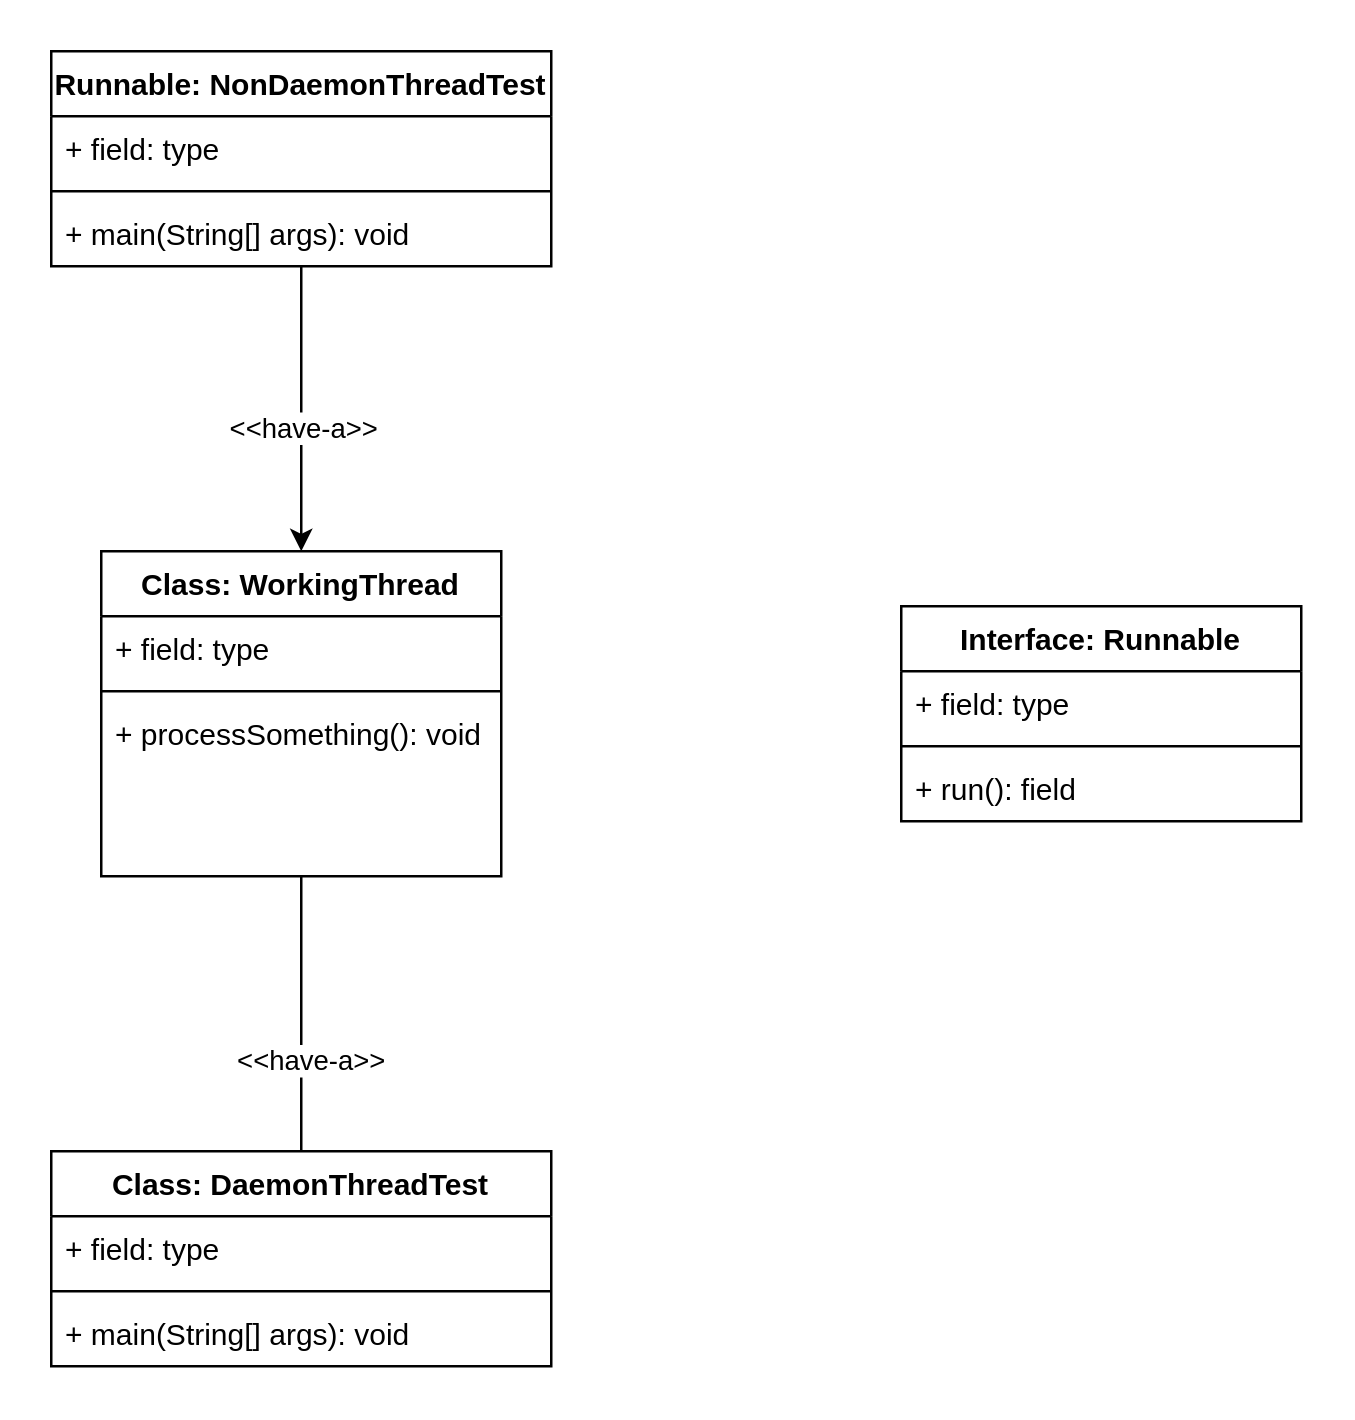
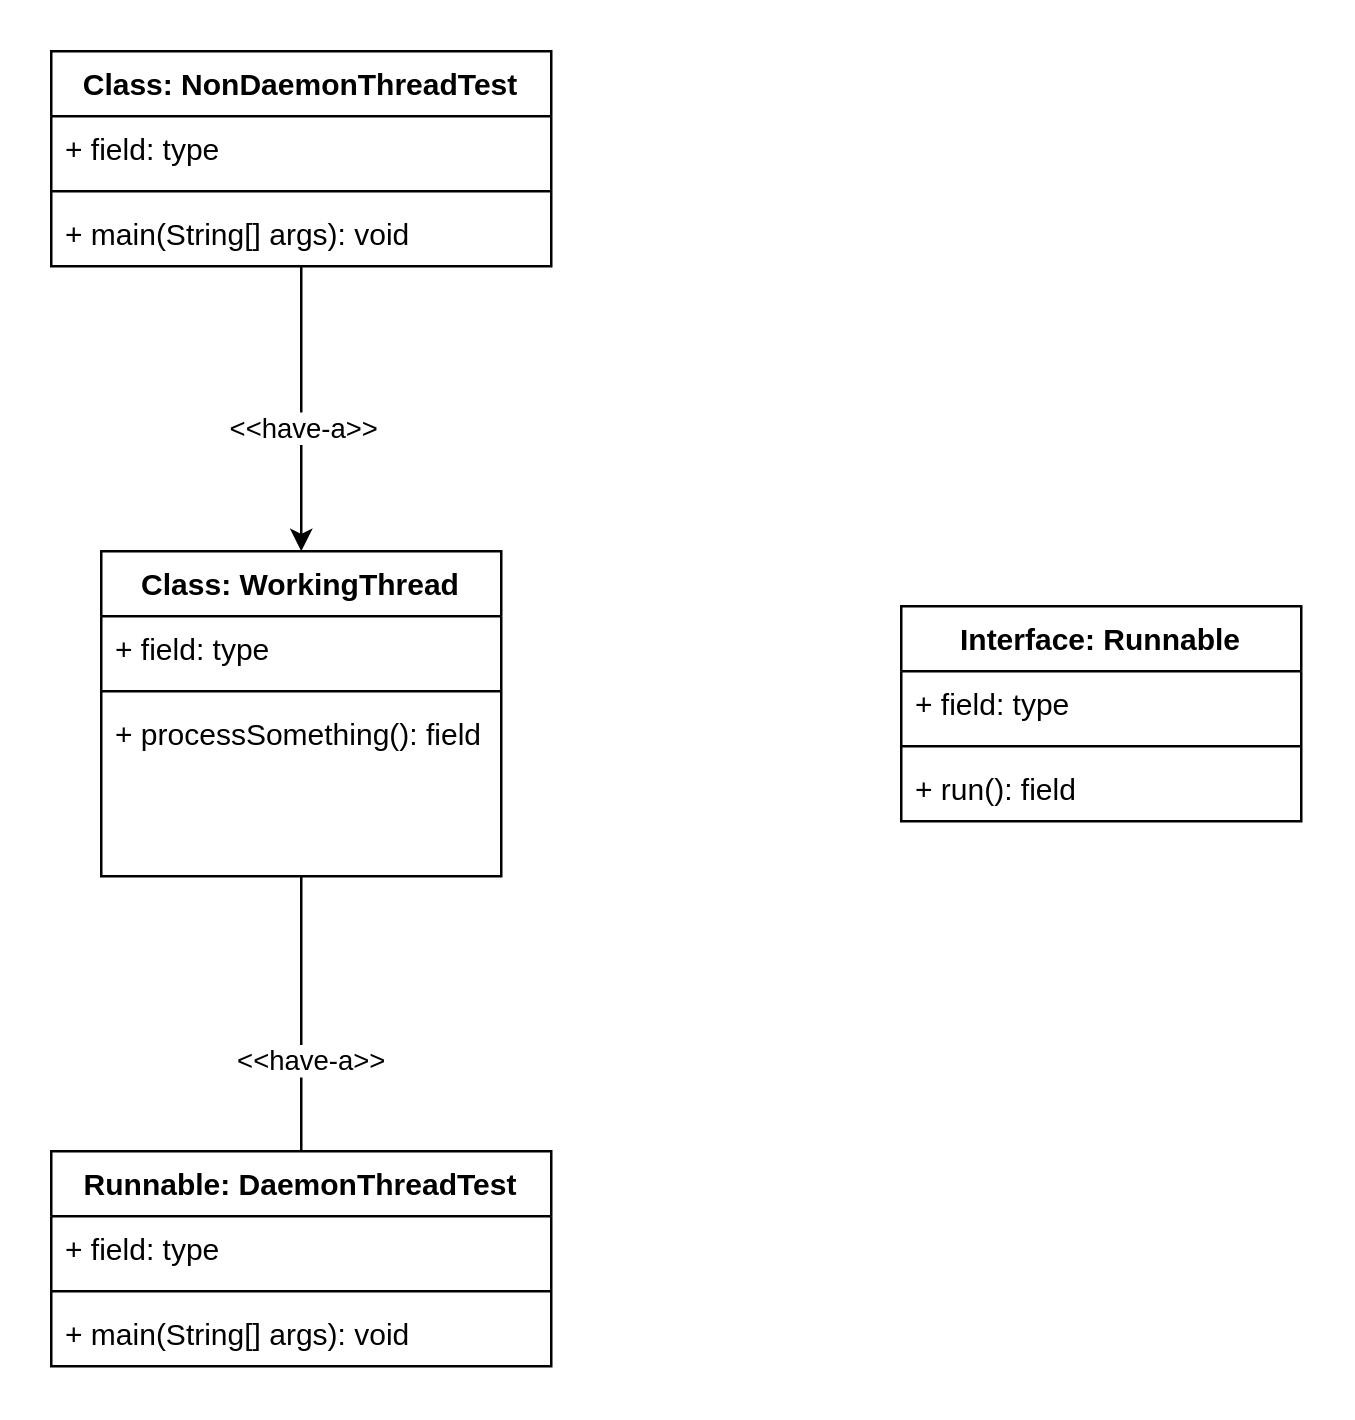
- <mxCell id="12" value="Runnable: NonDaemonThreadTest" style="swimlane;fontStyle=1;align=center;verticalAlign=top;childLayout=stackLayout;horizontal=1;startSize=26;horizontalStack=0;resizeParent=1;resizeParentMax=0;resizeLast=0;collapsible=1;marginBottom=0;" parent="1" vertex="1"><mxGeometry x="20" y="20" width="200" height="86" as="geometry" /></mxCell>
+ <mxCell id="12" value="Class: NonDaemonThreadTest" style="swimlane;fontStyle=1;align=center;verticalAlign=top;childLayout=stackLayout;horizontal=1;startSize=26;horizontalStack=0;resizeParent=1;resizeParentMax=0;resizeLast=0;collapsible=1;marginBottom=0;" parent="1" vertex="1"><mxGeometry x="20" y="20" width="200" height="86" as="geometry" /></mxCell>
- <mxCell id="5" value="+ processSomething(): void" style="text;strokeColor=none;fillColor=none;align=left;verticalAlign=top;spacingLeft=4;spacingRight=4;overflow=hidden;rotatable=0;points=[[0,0.5],[1,0.5]];portConstraint=eastwest;" parent="2" vertex="1"><mxGeometry y="60" width="160" height="70" as="geometry" /></mxCell>
+ <mxCell id="5" value="+ processSomething(): field" style="text;strokeColor=none;fillColor=none;align=left;verticalAlign=top;spacingLeft=4;spacingRight=4;overflow=hidden;rotatable=0;points=[[0,0.5],[1,0.5]];portConstraint=eastwest;" parent="2" vertex="1"><mxGeometry y="60" width="160" height="70" as="geometry" /></mxCell>
- <mxCell id="18" value="Class: DaemonThreadTest" style="swimlane;fontStyle=1;align=center;verticalAlign=top;childLayout=stackLayout;horizontal=1;startSize=26;horizontalStack=0;resizeParent=1;resizeParentMax=0;resizeLast=0;collapsible=1;marginBottom=0;" parent="1" vertex="1"><mxGeometry x="20" y="460" width="200" height="86" as="geometry" /></mxCell>
+ <mxCell id="18" value="Runnable: DaemonThreadTest" style="swimlane;fontStyle=1;align=center;verticalAlign=top;childLayout=stackLayout;horizontal=1;startSize=26;horizontalStack=0;resizeParent=1;resizeParentMax=0;resizeLast=0;collapsible=1;marginBottom=0;" parent="1" vertex="1"><mxGeometry x="20" y="460" width="200" height="86" as="geometry" /></mxCell>
